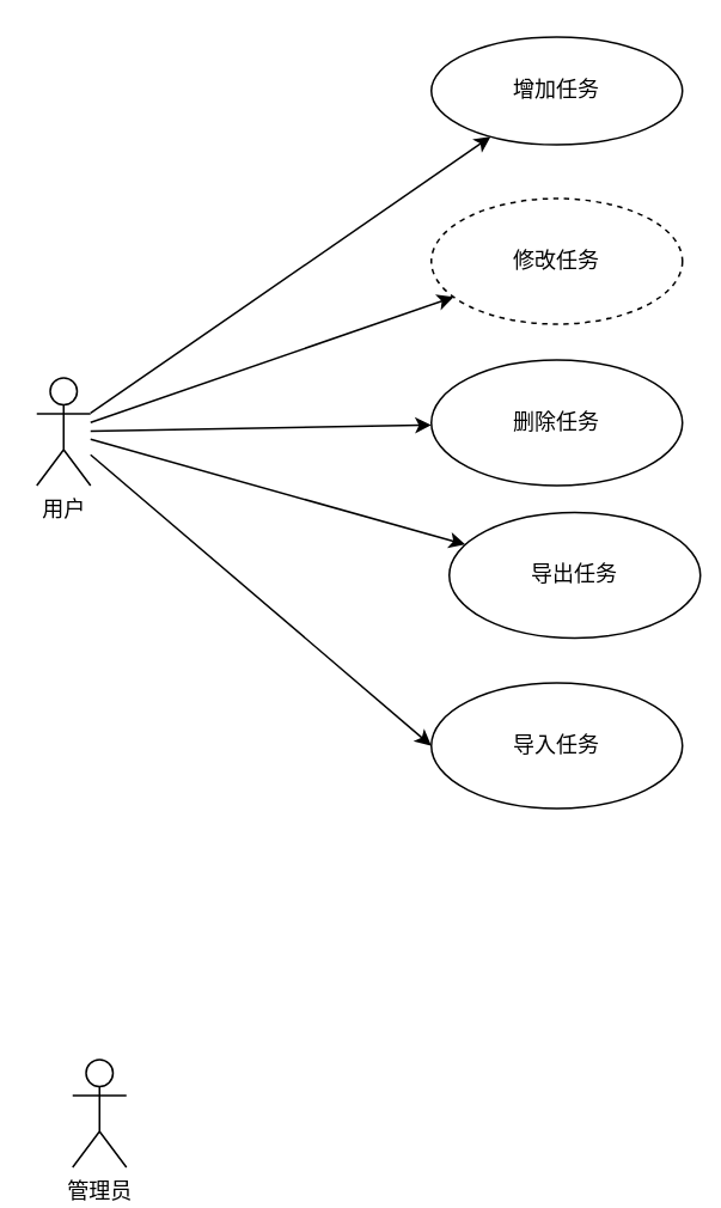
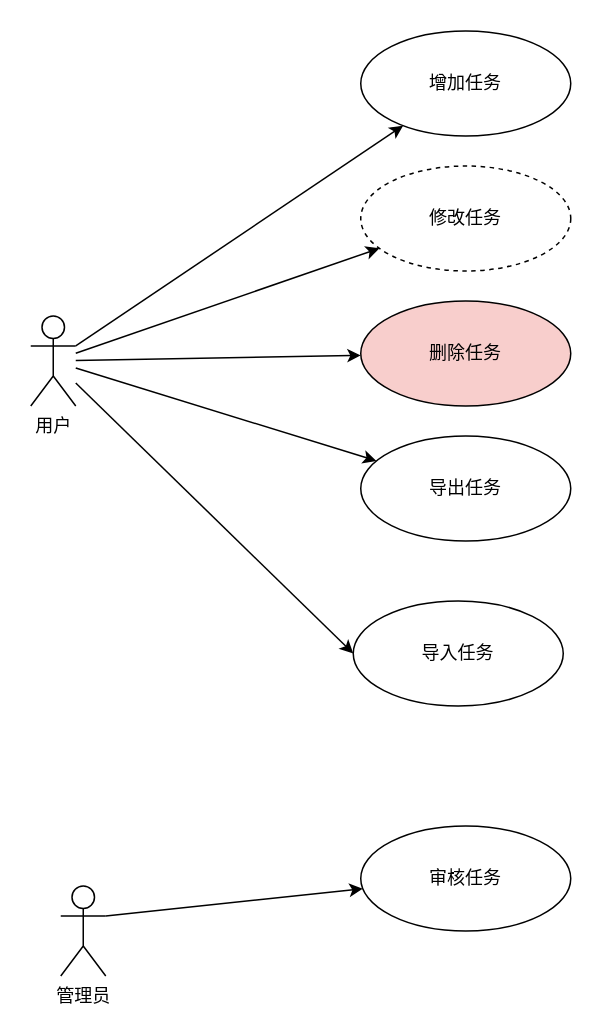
- <mxCell id="8" value="增加任务" style="ellipse;whiteSpace=wrap;html=1;" vertex="1" parent="1"><mxGeometry x="240" y="20" width="140" height="60" as="geometry" /></mxCell>
+ <mxCell id="8" value="增加任务" style="ellipse;whiteSpace=wrap;html=1;" vertex="1" parent="1"><mxGeometry x="240" y="20" width="140" height="70" as="geometry" /></mxCell>
- <mxCell id="10" value="删除任务" style="ellipse;whiteSpace=wrap;html=1;" vertex="1" parent="1"><mxGeometry x="240" y="200" width="140" height="70" as="geometry" /></mxCell>
+ <mxCell id="10" value="删除任务" style="ellipse;whiteSpace=wrap;html=1;fillColor=#f8cecc;" vertex="1" parent="1"><mxGeometry x="240" y="200" width="140" height="70" as="geometry" /></mxCell>
- <mxCell id="11" value="导出任务" style="ellipse;whiteSpace=wrap;html=1;" vertex="1" parent="1"><mxGeometry x="250" y="285" width="140" height="70" as="geometry" /></mxCell>
+ <mxCell id="11" value="导出任务" style="ellipse;whiteSpace=wrap;html=1;" vertex="1" parent="1"><mxGeometry x="240" y="290" width="140" height="70" as="geometry" /></mxCell>
- <mxCell id="12" value="导入任务" style="ellipse;whiteSpace=wrap;html=1;" vertex="1" parent="1"><mxGeometry x="240" y="380" width="140" height="70" as="geometry" /></mxCell>
+ <mxCell id="12" value="导入任务" style="ellipse;whiteSpace=wrap;html=1;" vertex="1" parent="1"><mxGeometry x="235" y="400" width="140" height="70" as="geometry" /></mxCell>
+ <mxCell id="15" value="审核任务" style="ellipse;whiteSpace=wrap;html=1;" vertex="1" parent="1"><mxGeometry x="240" y="550" width="140" height="70" as="geometry" /></mxCell>
+ <mxCell id="13" style="edgeStyle=none;rounded=0;orthogonalLoop=1;jettySize=auto;html=1;exitX=1;exitY=0.333;exitDx=0;exitDy=0;exitPerimeter=0;" edge="1" parent="1" source="14" target="15"><mxGeometry relative="1" as="geometry" /></mxCell>
